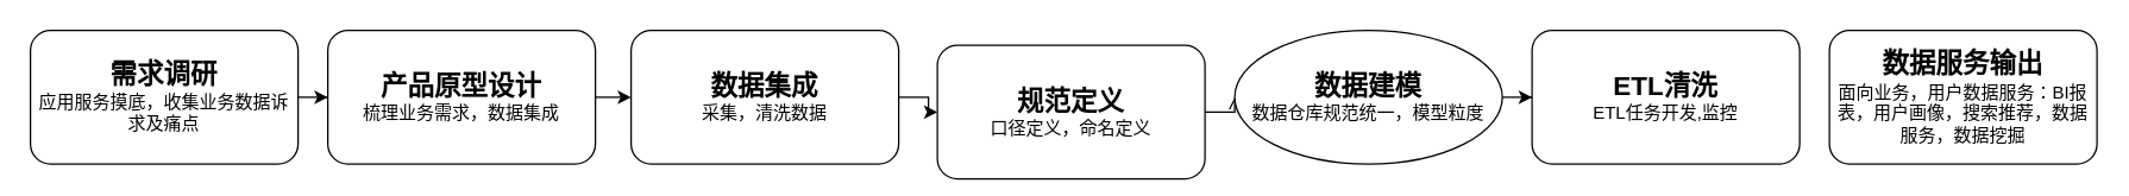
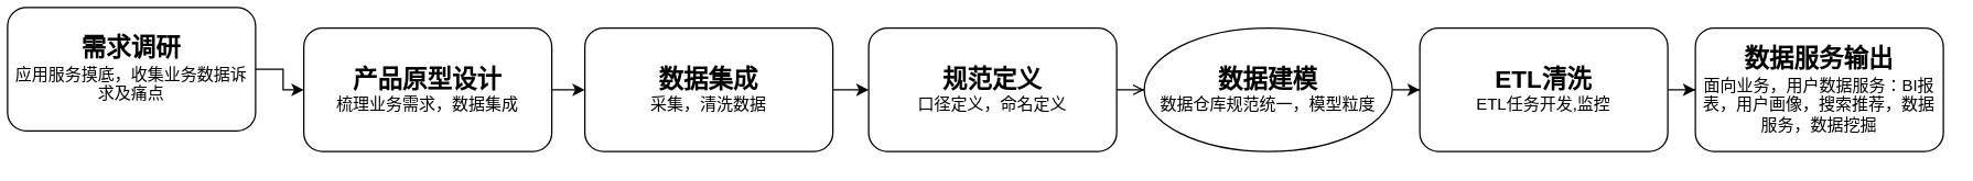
- <mxCell id="3" value="&lt;font style=&quot;&quot;&gt;&lt;span style=&quot;font-size: 18px;&quot;&gt;需求调研&lt;/span&gt;&lt;br&gt;&lt;span style=&quot;font-weight: normal;&quot;&gt;&lt;font style=&quot;font-size: 12px;&quot;&gt;应用服务摸底，收集业务数据诉求及痛点&lt;/font&gt;&lt;/span&gt;&lt;br&gt;&lt;/font&gt;" style="whiteSpace=wrap;html=1;rounded=1;fontStyle=1" vertex="1" parent="1"><mxGeometry x="20" y="20" width="180" height="90" as="geometry" /></mxCell>
+ <mxCell id="3" value="&lt;font style=&quot;&quot;&gt;&lt;span style=&quot;font-size: 18px;&quot;&gt;需求调研&lt;/span&gt;&lt;br&gt;&lt;span style=&quot;font-weight: normal;&quot;&gt;&lt;font style=&quot;font-size: 12px;&quot;&gt;应用服务摸底，收集业务数据诉求及痛点&lt;/font&gt;&lt;/span&gt;&lt;br&gt;&lt;/font&gt;" style="whiteSpace=wrap;html=1;rounded=1;fontStyle=1" vertex="1" parent="1"><mxGeometry x="5" y="5" width="180" height="90" as="geometry" /></mxCell>
+ <mxCell id="12" value="" style="edgeStyle=orthogonalEdgeStyle;rounded=0;orthogonalLoop=1;jettySize=auto;html=1;" edge="1" parent="1" source="13" target="14"><mxGeometry relative="1" as="geometry" /></mxCell>
- <mxCell id="9" value="&lt;font style=&quot;font-size: 18px;&quot;&gt;规范定义&lt;/font&gt;&lt;br&gt;&lt;span style=&quot;font-weight: normal;&quot;&gt;口径定义，命名定义&lt;/span&gt;" style="whiteSpace=wrap;html=1;rounded=1;fontStyle=1" vertex="1" parent="1"><mxGeometry x="630" y="30" width="180" height="90" as="geometry" /></mxCell>
+ <mxCell id="9" value="&lt;font style=&quot;font-size: 18px;&quot;&gt;规范定义&lt;/font&gt;&lt;br&gt;&lt;span style=&quot;font-weight: normal;&quot;&gt;口径定义，命名定义&lt;/span&gt;" style="whiteSpace=wrap;html=1;rounded=1;fontStyle=1" vertex="1" parent="1"><mxGeometry x="630" y="20" width="180" height="90" as="geometry" /></mxCell>
